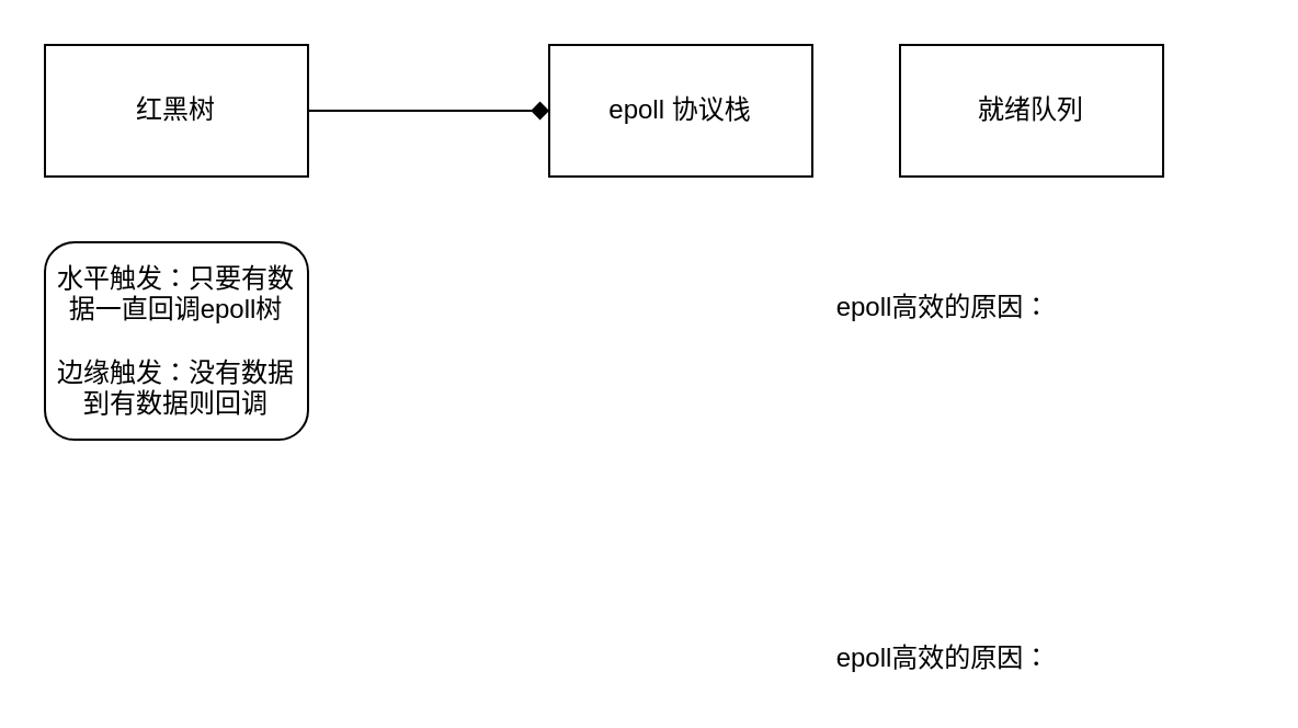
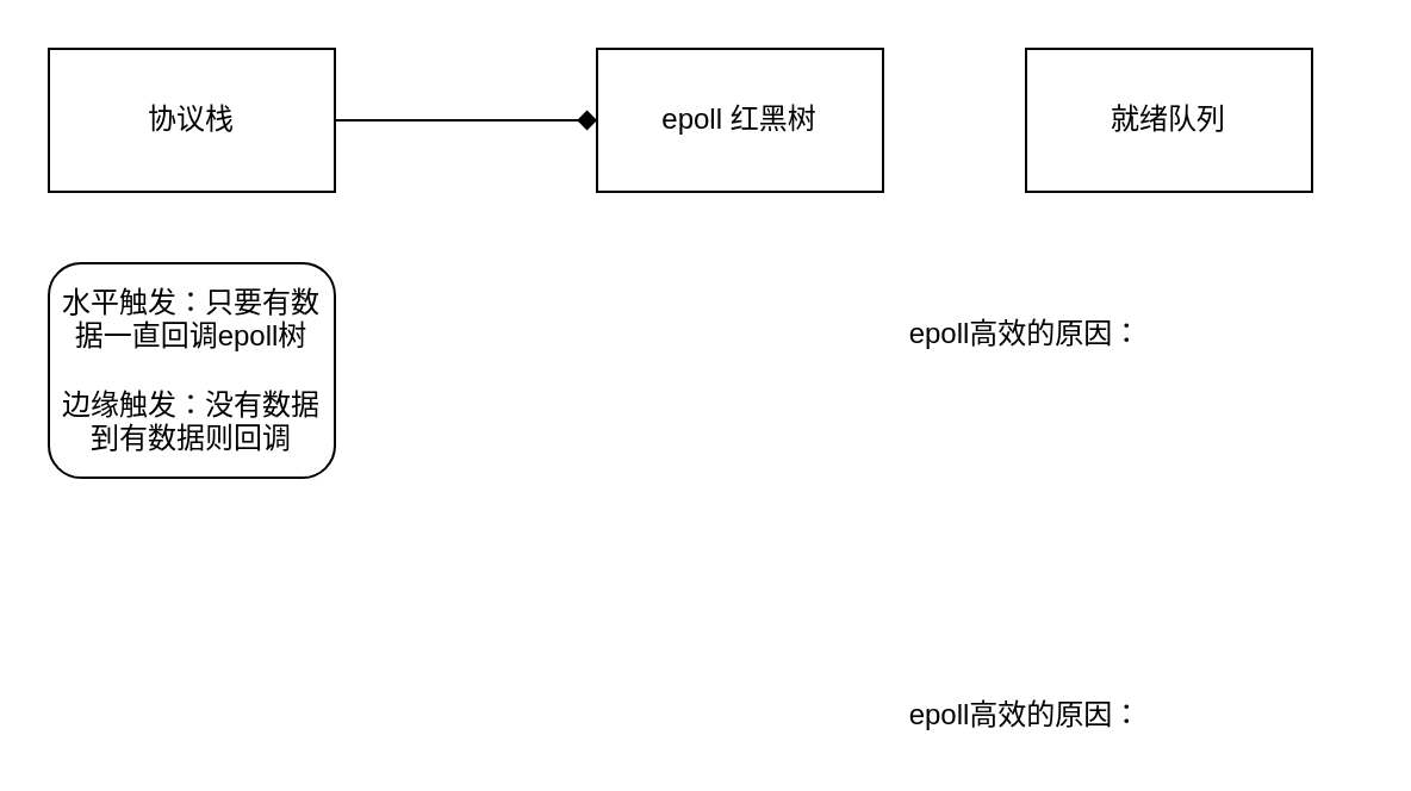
- <mxCell id="5" value="红黑树" style="rounded=0;whiteSpace=wrap;html=1;" vertex="1" parent="1"><mxGeometry x="20" y="20" width="120" height="60" as="geometry" /></mxCell>
+ <mxCell id="5" value="协议栈" style="rounded=0;whiteSpace=wrap;html=1;" vertex="1" parent="1"><mxGeometry x="20" y="20" width="120" height="60" as="geometry" /></mxCell>
- <mxCell id="2" value="epoll 协议栈" style="rounded=0;whiteSpace=wrap;html=1;" vertex="1" parent="1"><mxGeometry x="250" y="20" width="120" height="60" as="geometry" /></mxCell>
+ <mxCell id="2" value="epoll 红黑树" style="rounded=0;whiteSpace=wrap;html=1;" vertex="1" parent="1"><mxGeometry x="250" y="20" width="120" height="60" as="geometry" /></mxCell>
- <mxCell id="3" value="就绪队列" style="rounded=0;whiteSpace=wrap;html=1;" vertex="1" parent="1"><mxGeometry x="410" y="20" width="120" height="60" as="geometry" /></mxCell>
+ <mxCell id="3" value="就绪队列" style="rounded=0;whiteSpace=wrap;html=1;" vertex="1" parent="1"><mxGeometry x="430" y="20" width="120" height="60" as="geometry" /></mxCell>
